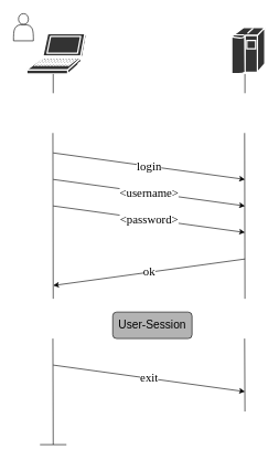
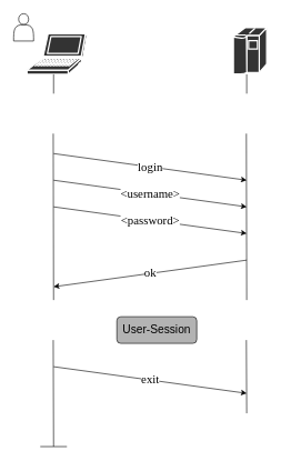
- <mxCell id="22" value="&lt;font style=&quot;font-size: 17px&quot;&gt;User-Session&lt;/font&gt;" style="rounded=1;whiteSpace=wrap;html=1;fillColor=#B3B3B3;" vertex="1" parent="1"><mxGeometry x="170" y="470" width="120" height="40" as="geometry" /></mxCell>
+ <mxCell id="22" value="&lt;font style=&quot;font-size: 17px&quot;&gt;User-Session&lt;/font&gt;" style="rounded=1;whiteSpace=wrap;html=1;fillColor=#B3B3B3;" vertex="1" parent="1"><mxGeometry x="175" y="475" width="120" height="40" as="geometry" /></mxCell>
